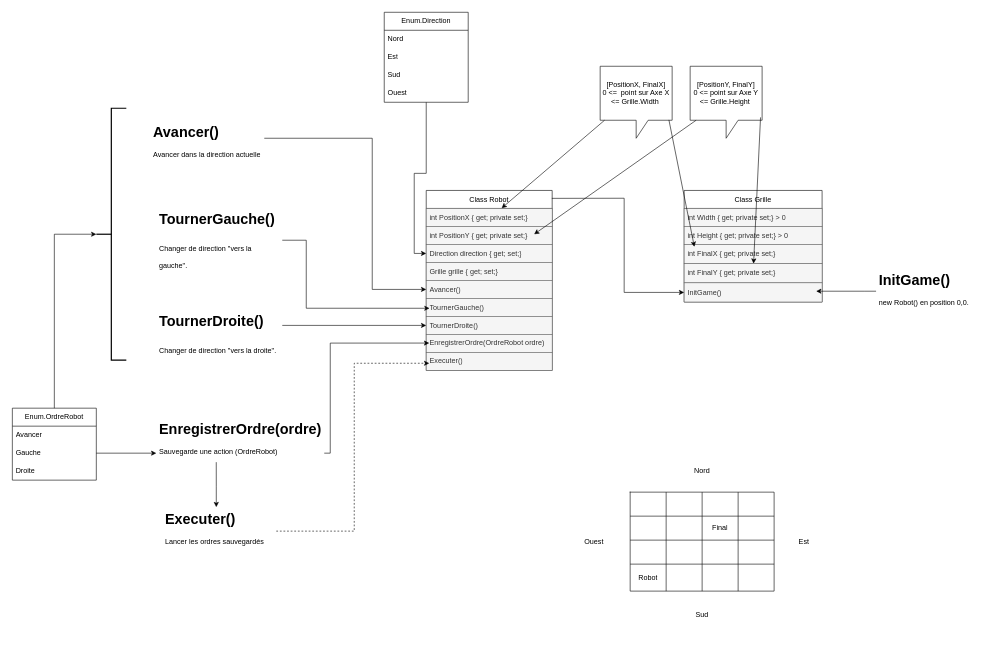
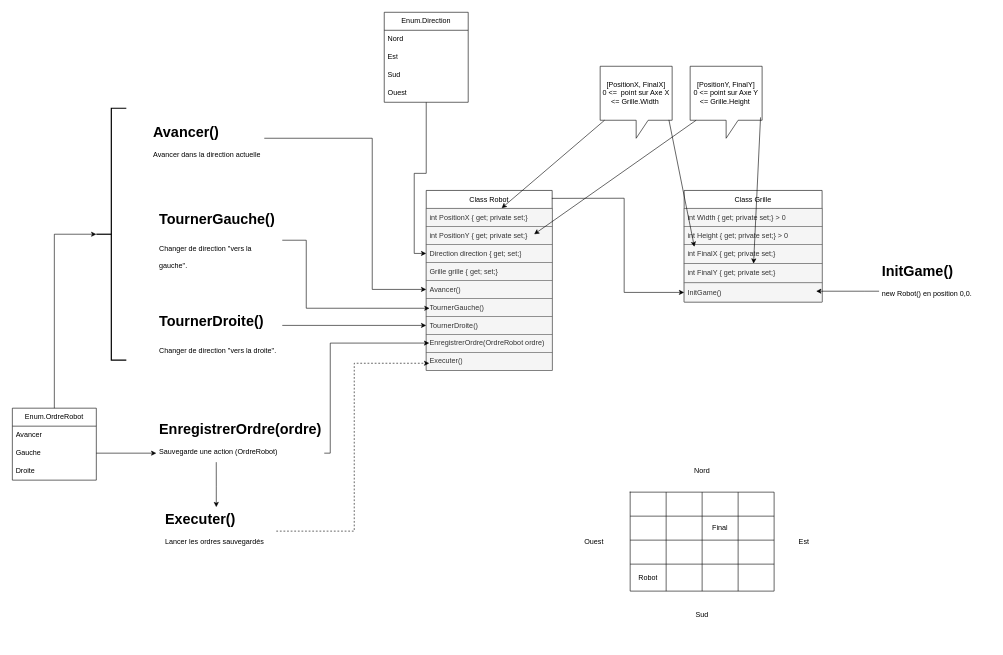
- <mxCell id="39" value="&lt;h1&gt;InitGame()&lt;/h1&gt;&lt;p&gt;new Robot() en position 0,0.&lt;/p&gt;" style="text;html=1;strokeColor=none;fillColor=none;spacing=5;spacingTop=-20;whiteSpace=wrap;overflow=hidden;rounded=0;" vertex="1" parent="1"><mxGeometry x="1460" y="447" width="190" height="80" as="geometry" /></mxCell>
+ <mxCell id="39" value="&lt;h1&gt;InitGame()&lt;/h1&gt;&lt;p&gt;new Robot() en position 0,0.&lt;/p&gt;" style="text;html=1;strokeColor=none;fillColor=none;spacing=5;spacingTop=-20;whiteSpace=wrap;overflow=hidden;rounded=0;" vertex="1" parent="1"><mxGeometry x="1465" y="432" width="190" height="80" as="geometry" /></mxCell>
